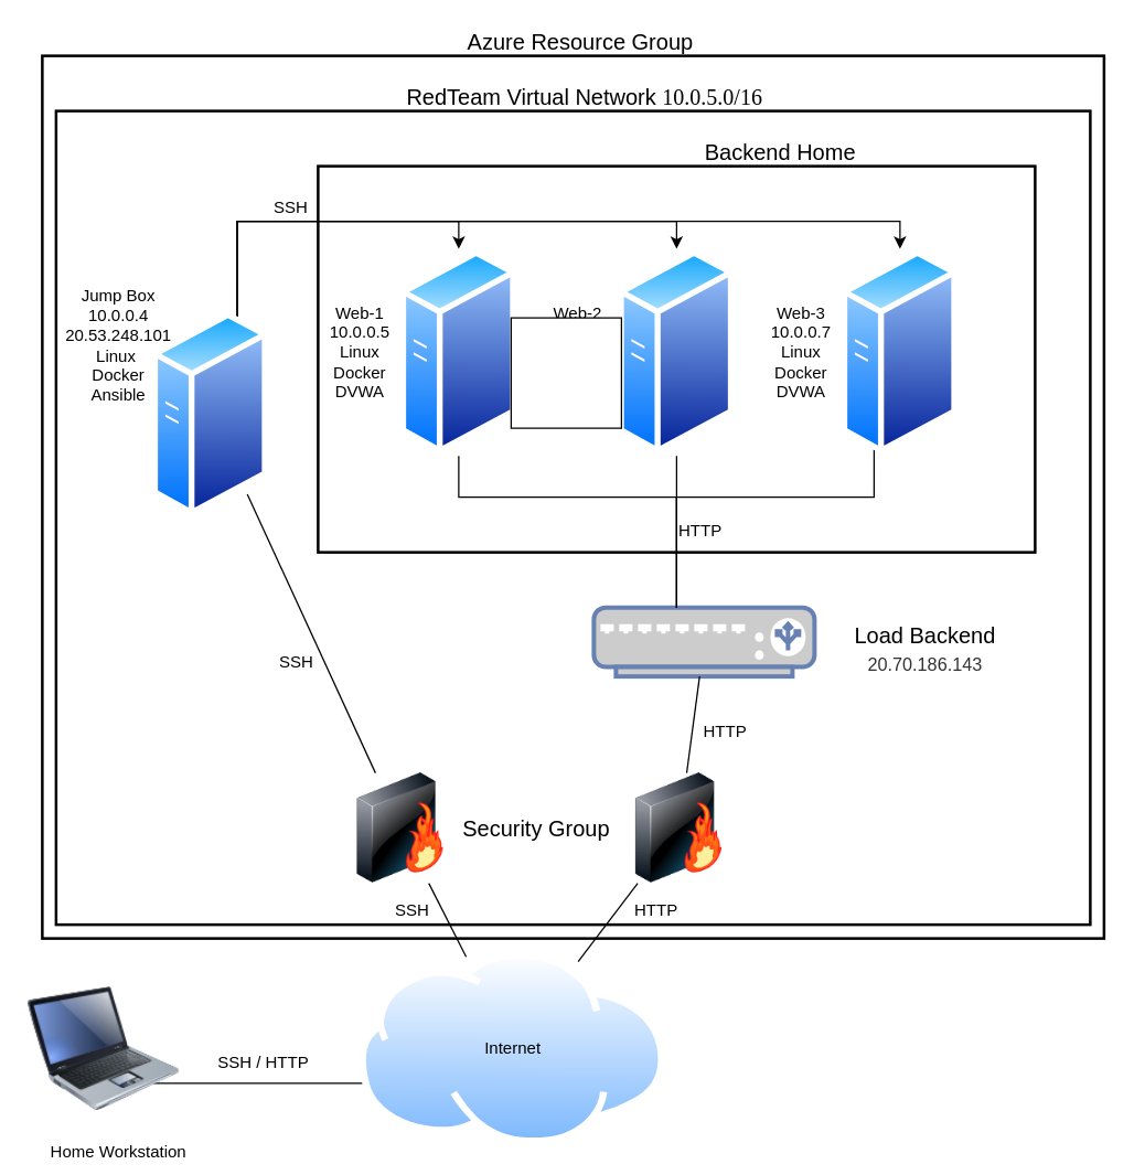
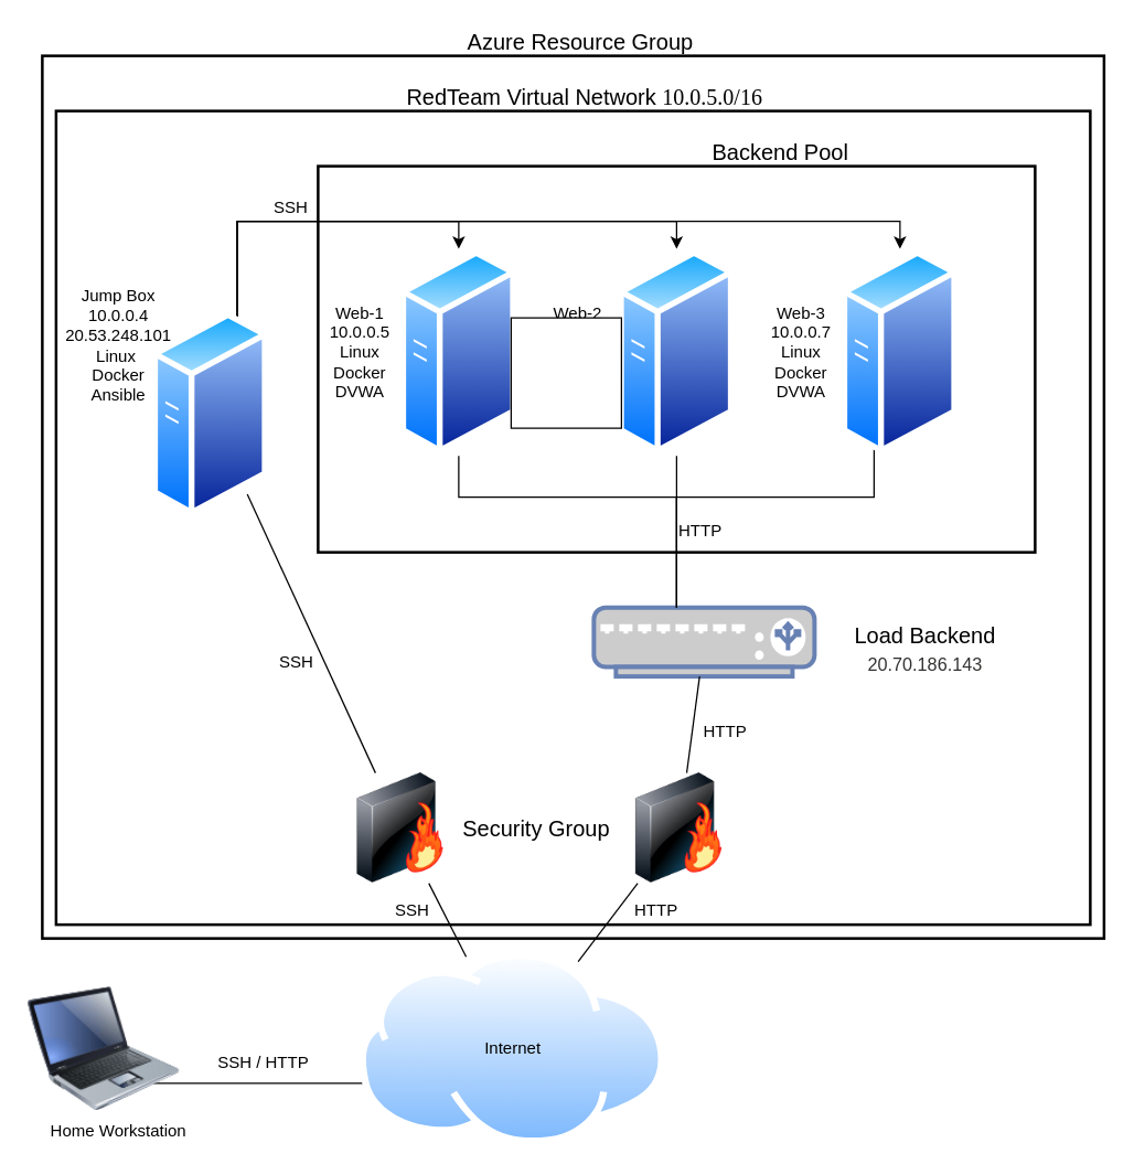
- <mxCell id="27" value="Backend Home" style="text;html=1;resizable=0;autosize=1;align=center;verticalAlign=middle;points=[];fillColor=none;strokeColor=none;rounded=0;fontSize=16;" parent="1" vertex="1"><mxGeometry x="510" y="100" width="110" height="20" as="geometry" /></mxCell>
+ <mxCell id="27" value="Backend Pool" style="text;html=1;resizable=0;autosize=1;align=center;verticalAlign=middle;points=[];fillColor=none;strokeColor=none;rounded=0;fontSize=16;" parent="1" vertex="1"><mxGeometry x="510" y="100" width="110" height="20" as="geometry" /></mxCell>
- <mxCell id="35" value="Home Workstation&lt;br&gt;" style="text;html=1;align=center;verticalAlign=middle;resizable=0;points=[];autosize=1;strokeColor=none;fillColor=none;" vertex="1" parent="1"><mxGeometry x="30" y="825" width="110" height="20" as="geometry" /></mxCell>
+ <mxCell id="35" value="Home Workstation&lt;br&gt;" style="text;html=1;align=center;verticalAlign=middle;resizable=0;points=[];autosize=1;strokeColor=none;fillColor=none;" vertex="1" parent="1"><mxGeometry x="30" y="810" width="110" height="20" as="geometry" /></mxCell>
